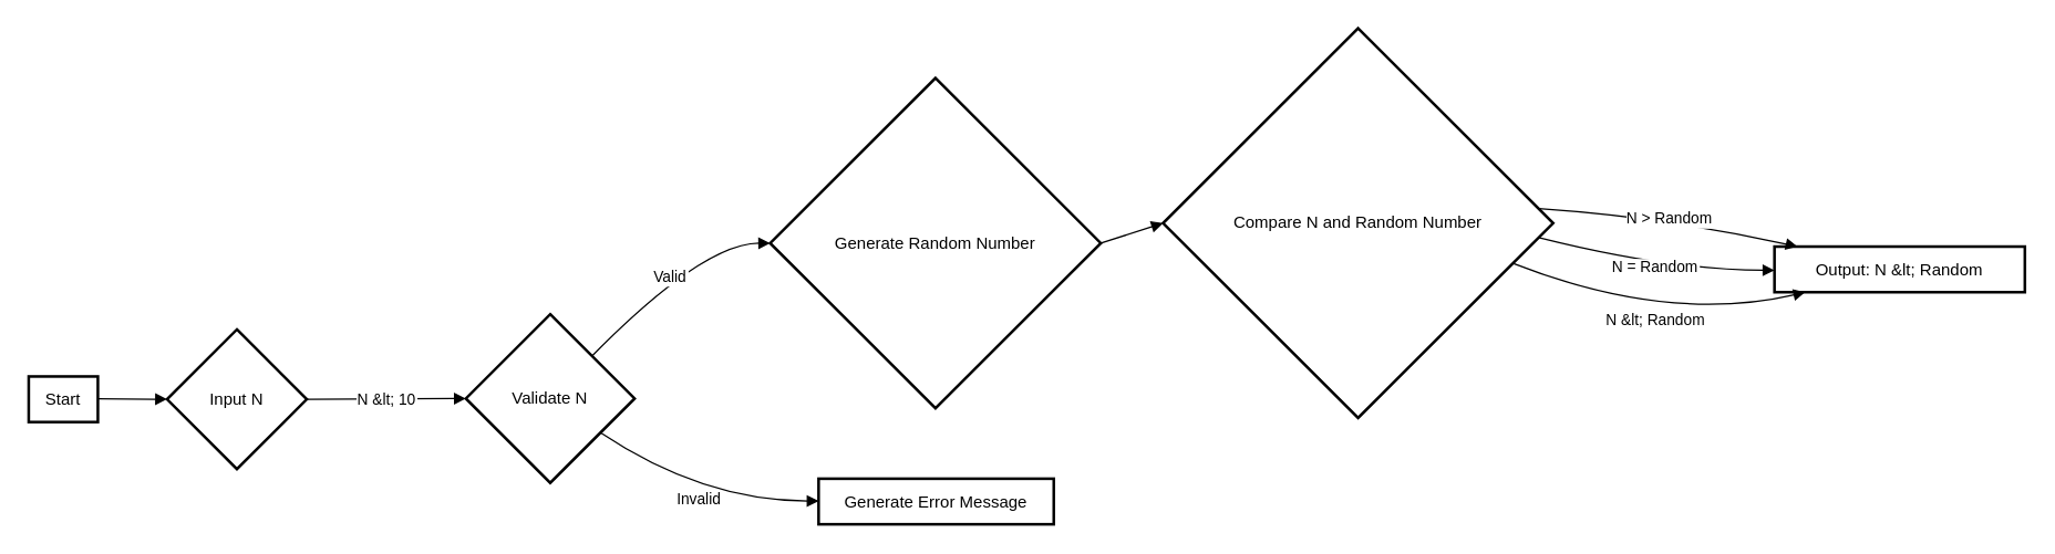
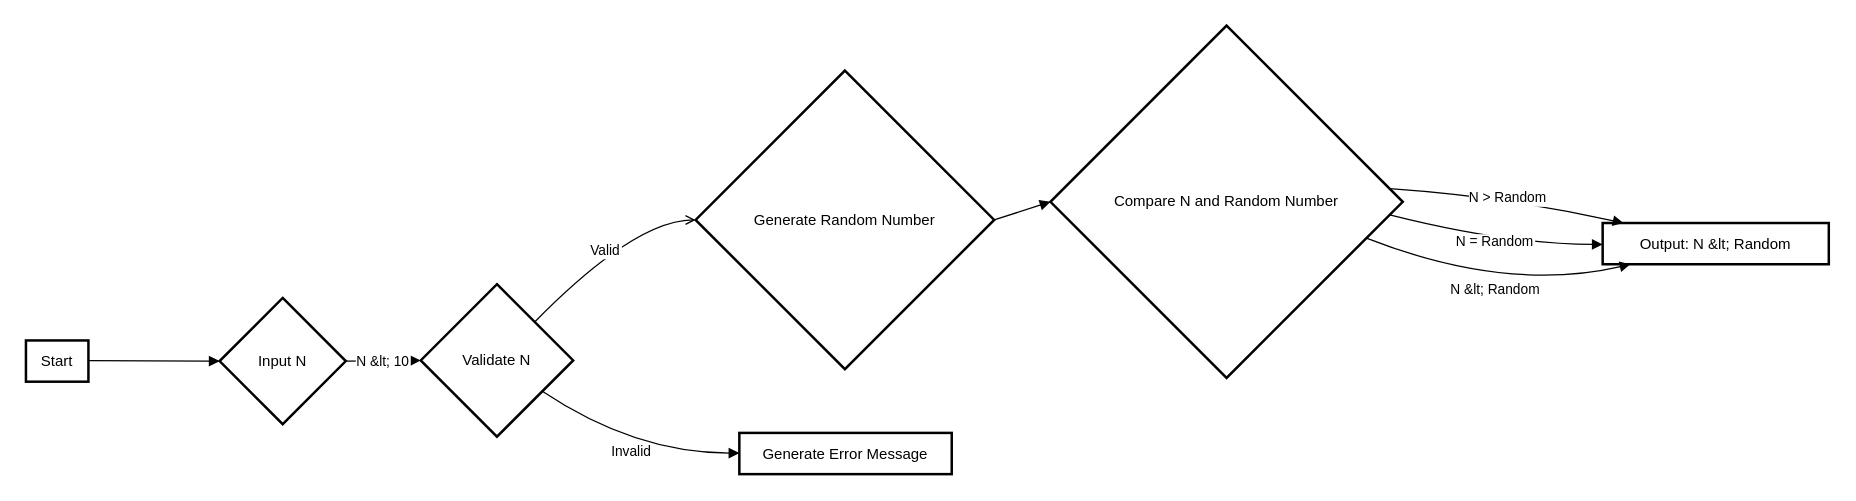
- <mxCell id="11" value="Valid" style="curved=1;startArrow=none;endArrow=block;exitX=0.99;exitY=0;entryX=0;entryY=0.5;" edge="1" parent="1" source="4" target="5"><mxGeometry relative="1" as="geometry"><Array as="points"><mxPoint x="507" y="176" /></Array></mxGeometry></mxCell>
+ <mxCell id="11" value="Valid" style="curved=1;startArrow=none;endArrow=open;exitX=0.99;exitY=0;entryX=0;entryY=0.5;" edge="1" parent="1" source="4" target="5"><mxGeometry relative="1" as="geometry"><Array as="points"><mxPoint x="507" y="176" /></Array></mxGeometry></mxCell>
- <mxCell id="3" value="Input N" style="rhombus;strokeWidth=2;whiteSpace=wrap;" vertex="1" parent="1"><mxGeometry x="120" y="238" width="101" height="101" as="geometry" /></mxCell>
+ <mxCell id="3" value="Input N" style="rhombus;strokeWidth=2;whiteSpace=wrap;" vertex="1" parent="1"><mxGeometry x="175" y="238" width="101" height="101" as="geometry" /></mxCell>
